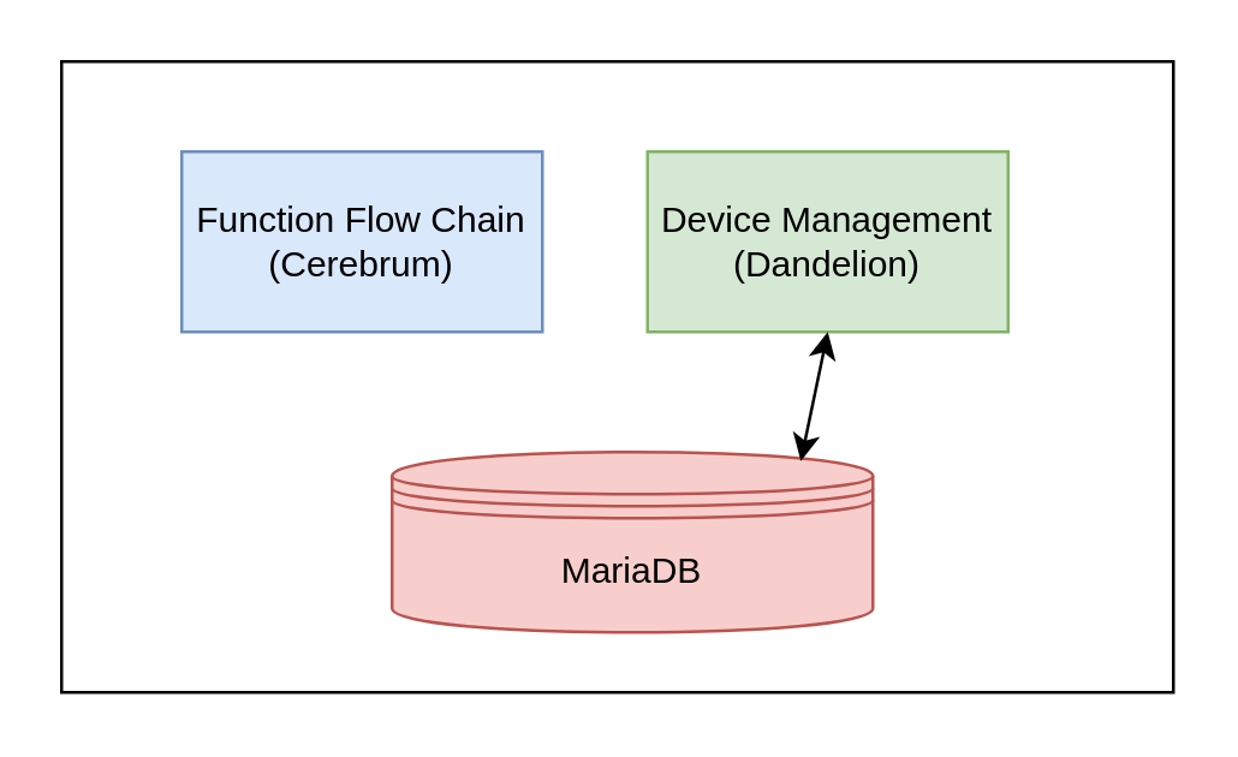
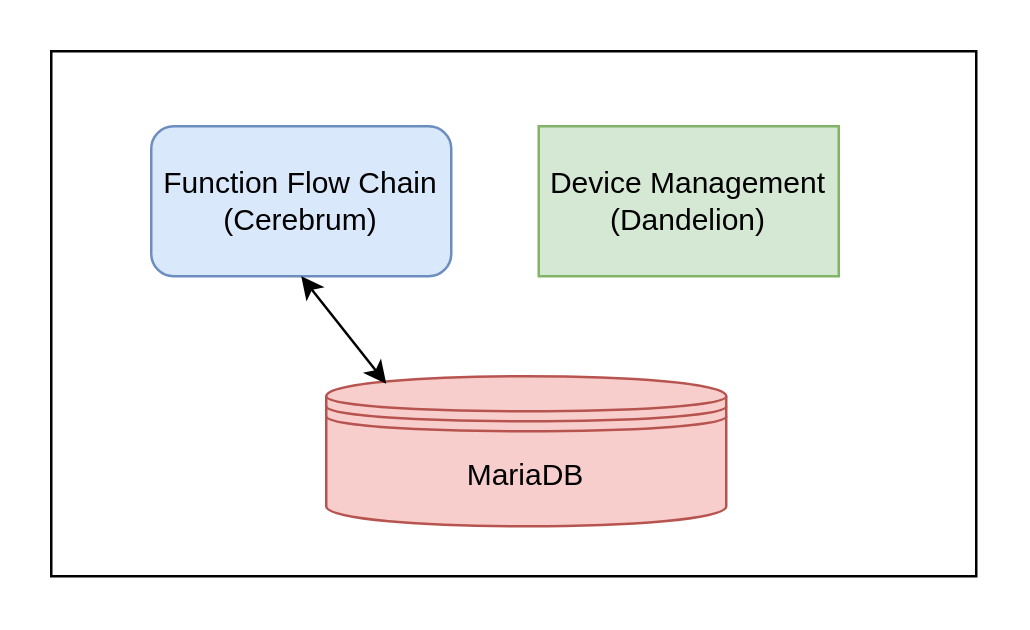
- <mxCell id="3" value="&lt;font color=&quot;#000000&quot;&gt;Function Flow Chain&lt;br&gt;(Cerebrum)&lt;/font&gt;" style="rounded=0;whiteSpace=wrap;html=1;fillColor=#dae8fc;strokeColor=#6c8ebf;" parent="1" vertex="1"><mxGeometry x="60" y="50" width="120" height="60" as="geometry" /></mxCell>
+ <mxCell id="3" value="&lt;font color=&quot;#000000&quot;&gt;Function Flow Chain&lt;br&gt;(Cerebrum)&lt;/font&gt;" style="whiteSpace=wrap;html=1;fillColor=#dae8fc;strokeColor=#6c8ebf;rounded=1;" parent="1" vertex="1"><mxGeometry x="60" y="50" width="120" height="60" as="geometry" /></mxCell>
+ <mxCell id="6" value="" style="endArrow=classic;startArrow=classic;html=1;rounded=0;fontColor=#000000;entryX=0.5;entryY=1;entryDx=0;entryDy=0;exitX=0.15;exitY=0.05;exitDx=0;exitDy=0;exitPerimeter=0;strokeColor=#000000;" parent="1" source="5" target="3" edge="1"><mxGeometry width="50" height="50" relative="1" as="geometry"><mxPoint x="240" y="180" as="sourcePoint" /><mxPoint x="290" y="130" as="targetPoint" /></mxGeometry></mxCell>
- <mxCell id="7" value="" style="endArrow=classic;startArrow=classic;html=1;rounded=0;fontColor=#000000;entryX=0.5;entryY=1;entryDx=0;entryDy=0;exitX=0.85;exitY=0.05;exitDx=0;exitDy=0;exitPerimeter=0;strokeColor=#000000;" parent="1" source="5" target="4" edge="1"><mxGeometry width="50" height="50" relative="1" as="geometry"><mxPoint x="240" y="180" as="sourcePoint" /><mxPoint x="290" y="130" as="targetPoint" /></mxGeometry></mxCell>
